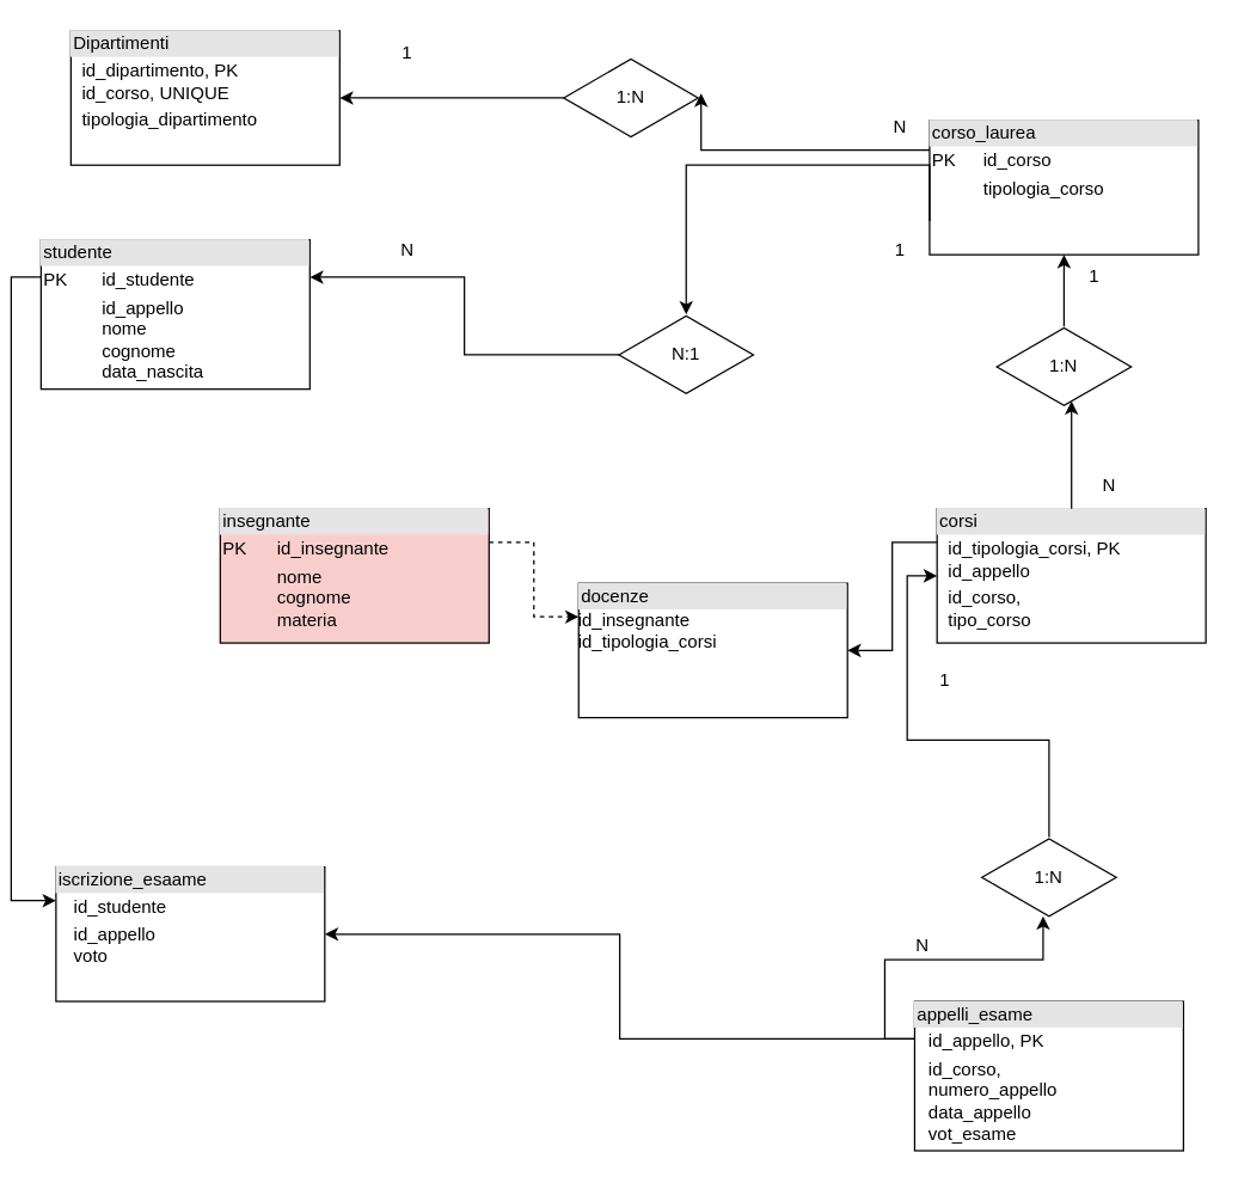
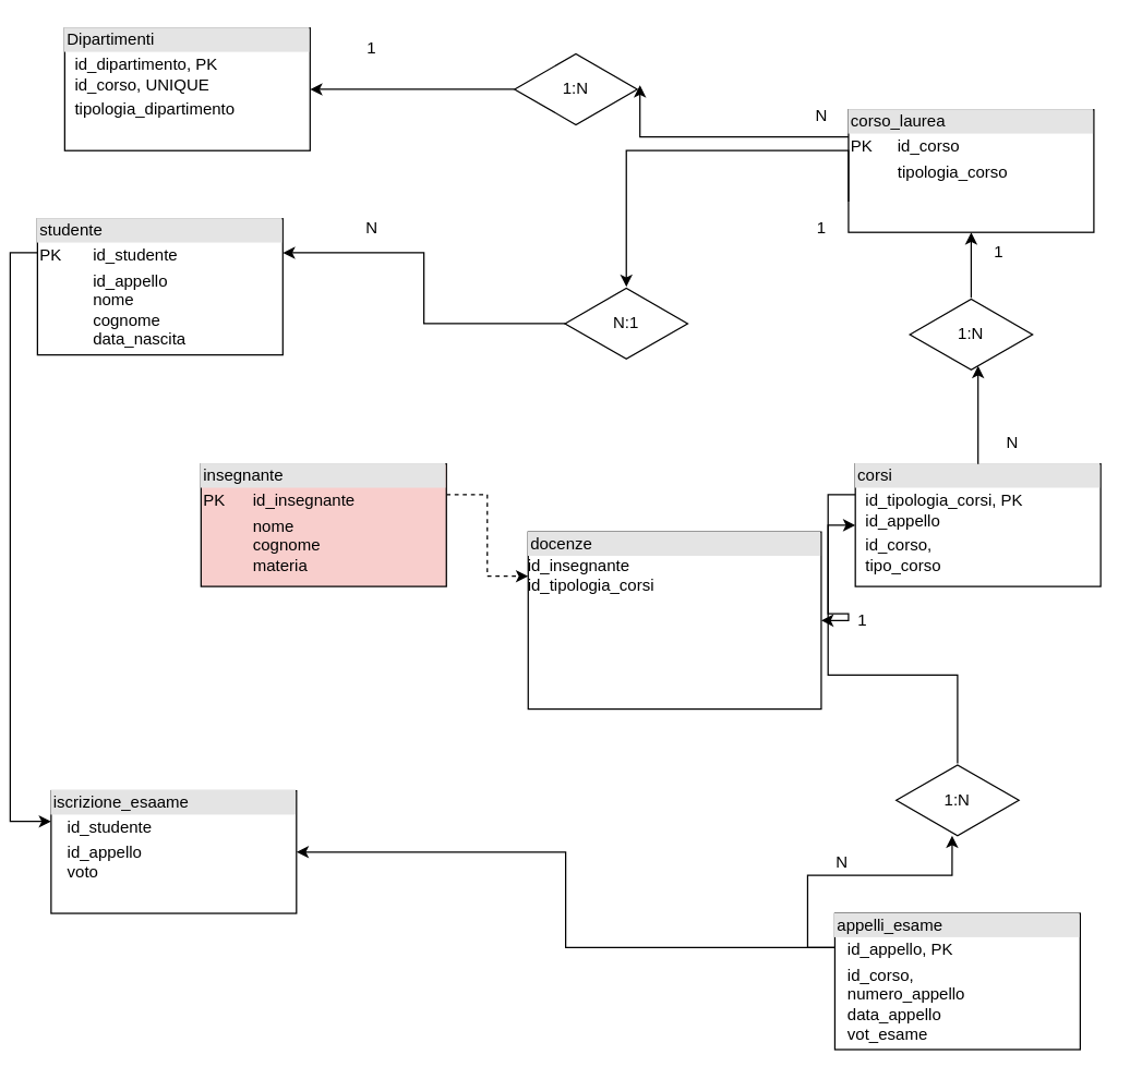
- <mxCell id="18" value="&lt;div style=&quot;box-sizing: border-box; width: 100%; background: rgb(228, 228, 228); padding: 2px;&quot;&gt;docenze&lt;/div&gt;id_insegnante&lt;div&gt;id_tipologia_corsi&lt;/div&gt;" style="verticalAlign=top;align=left;overflow=fill;html=1;whiteSpace=wrap;" vertex="1" parent="1"><mxGeometry x="380" y="390" width="180" height="90" as="geometry" /></mxCell>
+ <mxCell id="18" value="&lt;div style=&quot;box-sizing: border-box; width: 100%; background: rgb(228, 228, 228); padding: 2px;&quot;&gt;docenze&lt;/div&gt;id_insegnante&lt;div&gt;id_tipologia_corsi&lt;/div&gt;" style="verticalAlign=top;align=left;overflow=fill;html=1;whiteSpace=wrap;" vertex="1" parent="1"><mxGeometry x="380" y="390" width="215" height="130" as="geometry" /></mxCell>
